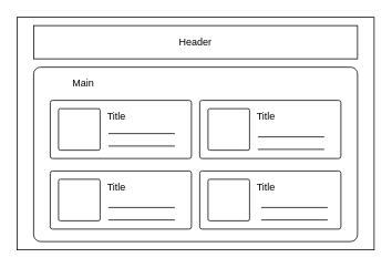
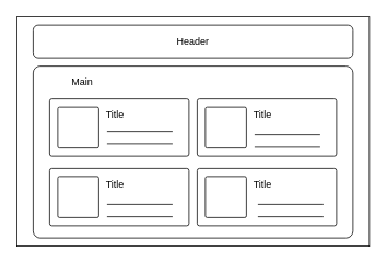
- <mxCell id="3" value="Header" style="whiteSpace=wrap;html=1;rounded=0;" vertex="1" parent="1"><mxGeometry x="40" y="30" width="390" height="40" as="geometry" /></mxCell>
+ <mxCell id="3" value="Header" style="rounded=1;whiteSpace=wrap;html=1;" vertex="1" parent="1"><mxGeometry x="40" y="30" width="390" height="40" as="geometry" /></mxCell>
